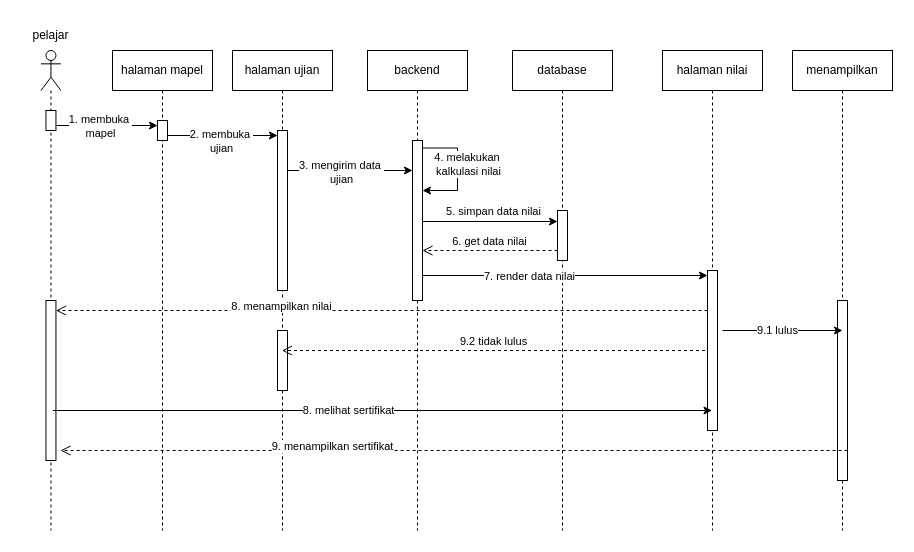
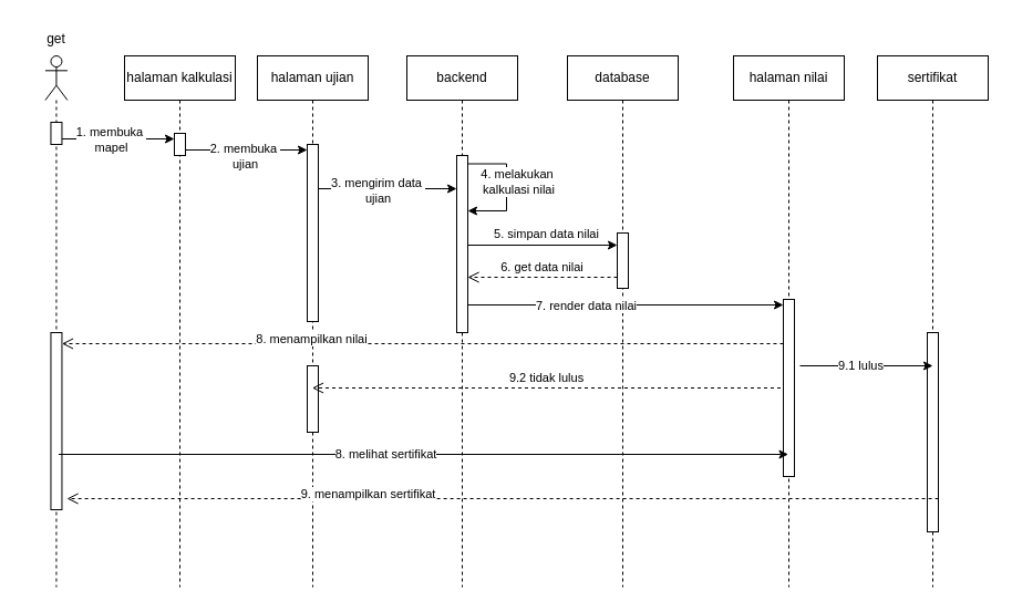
- <mxCell id="31" value="pelajar" style="text;html=1;align=center;verticalAlign=middle;resizable=0;points=[];autosize=1;strokeColor=none;fillColor=none;" parent="1" vertex="1"><mxGeometry x="20.45" y="20" width="60" height="30" as="geometry" /></mxCell>
+ <mxCell id="31" value="get" style="text;html=1;align=center;verticalAlign=middle;resizable=0;points=[];autosize=1;strokeColor=none;fillColor=none;" parent="1" vertex="1"><mxGeometry x="20.45" y="20" width="60" height="30" as="geometry" /></mxCell>
- <mxCell id="5" value="halaman mapel" style="shape=umlLifeline;perimeter=lifelinePerimeter;whiteSpace=wrap;html=1;container=1;dropTarget=0;collapsible=0;recursiveResize=0;outlineConnect=0;portConstraint=eastwest;newEdgeStyle={&quot;curved&quot;:0,&quot;rounded&quot;:0};" parent="1" vertex="1"><mxGeometry x="112" y="50" width="100" height="480" as="geometry" /></mxCell>
+ <mxCell id="5" value="halaman kalkulasi" style="shape=umlLifeline;perimeter=lifelinePerimeter;whiteSpace=wrap;html=1;container=1;dropTarget=0;collapsible=0;recursiveResize=0;outlineConnect=0;portConstraint=eastwest;newEdgeStyle={&quot;curved&quot;:0,&quot;rounded&quot;:0};" parent="1" vertex="1"><mxGeometry x="112" y="50" width="100" height="480" as="geometry" /></mxCell>
- <mxCell id="22" value="menampilkan" style="shape=umlLifeline;perimeter=lifelinePerimeter;whiteSpace=wrap;html=1;container=1;dropTarget=0;collapsible=0;recursiveResize=0;outlineConnect=0;portConstraint=eastwest;newEdgeStyle={&quot;curved&quot;:0,&quot;rounded&quot;:0};" parent="1" vertex="1"><mxGeometry x="792" y="50" width="100" height="480" as="geometry" /></mxCell>
+ <mxCell id="22" value="sertifikat" style="shape=umlLifeline;perimeter=lifelinePerimeter;whiteSpace=wrap;html=1;container=1;dropTarget=0;collapsible=0;recursiveResize=0;outlineConnect=0;portConstraint=eastwest;newEdgeStyle={&quot;curved&quot;:0,&quot;rounded&quot;:0};" parent="1" vertex="1"><mxGeometry x="792" y="50" width="100" height="480" as="geometry" /></mxCell>
